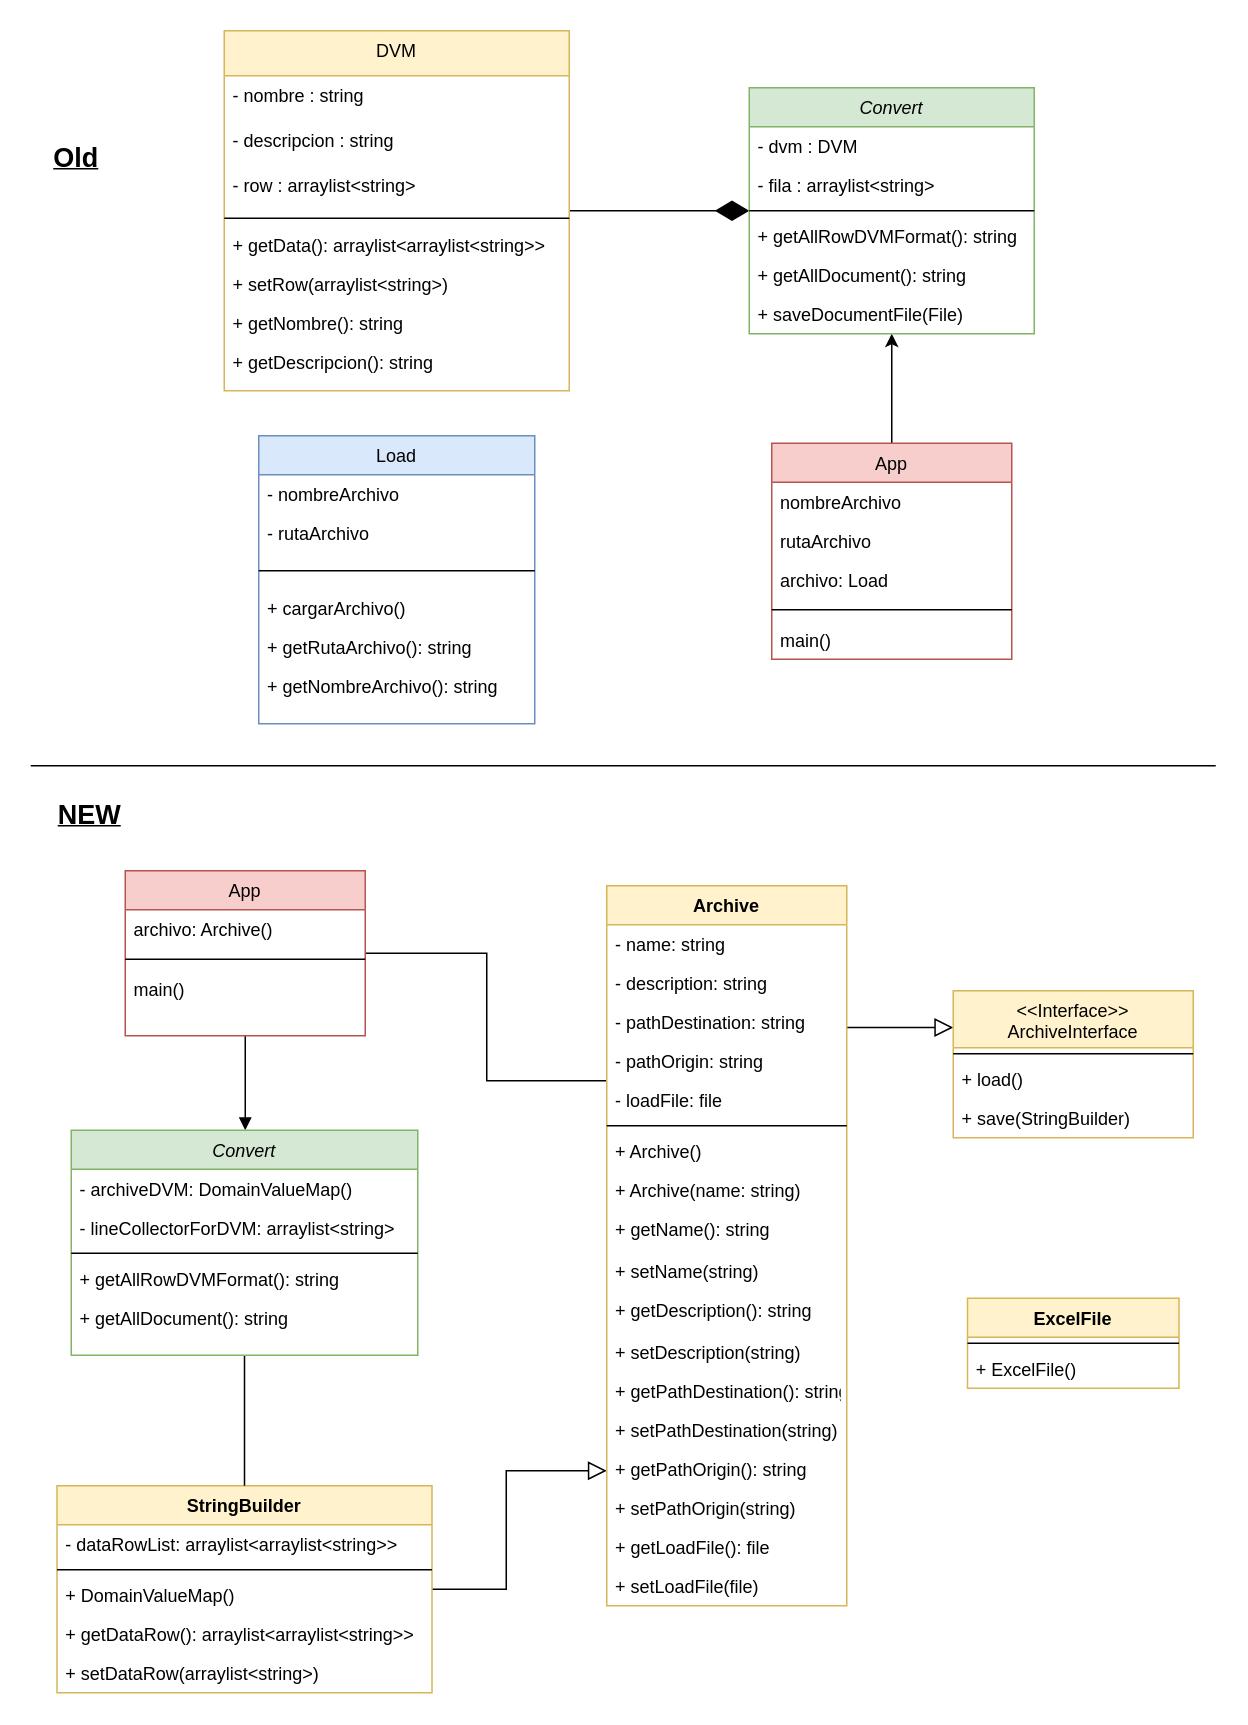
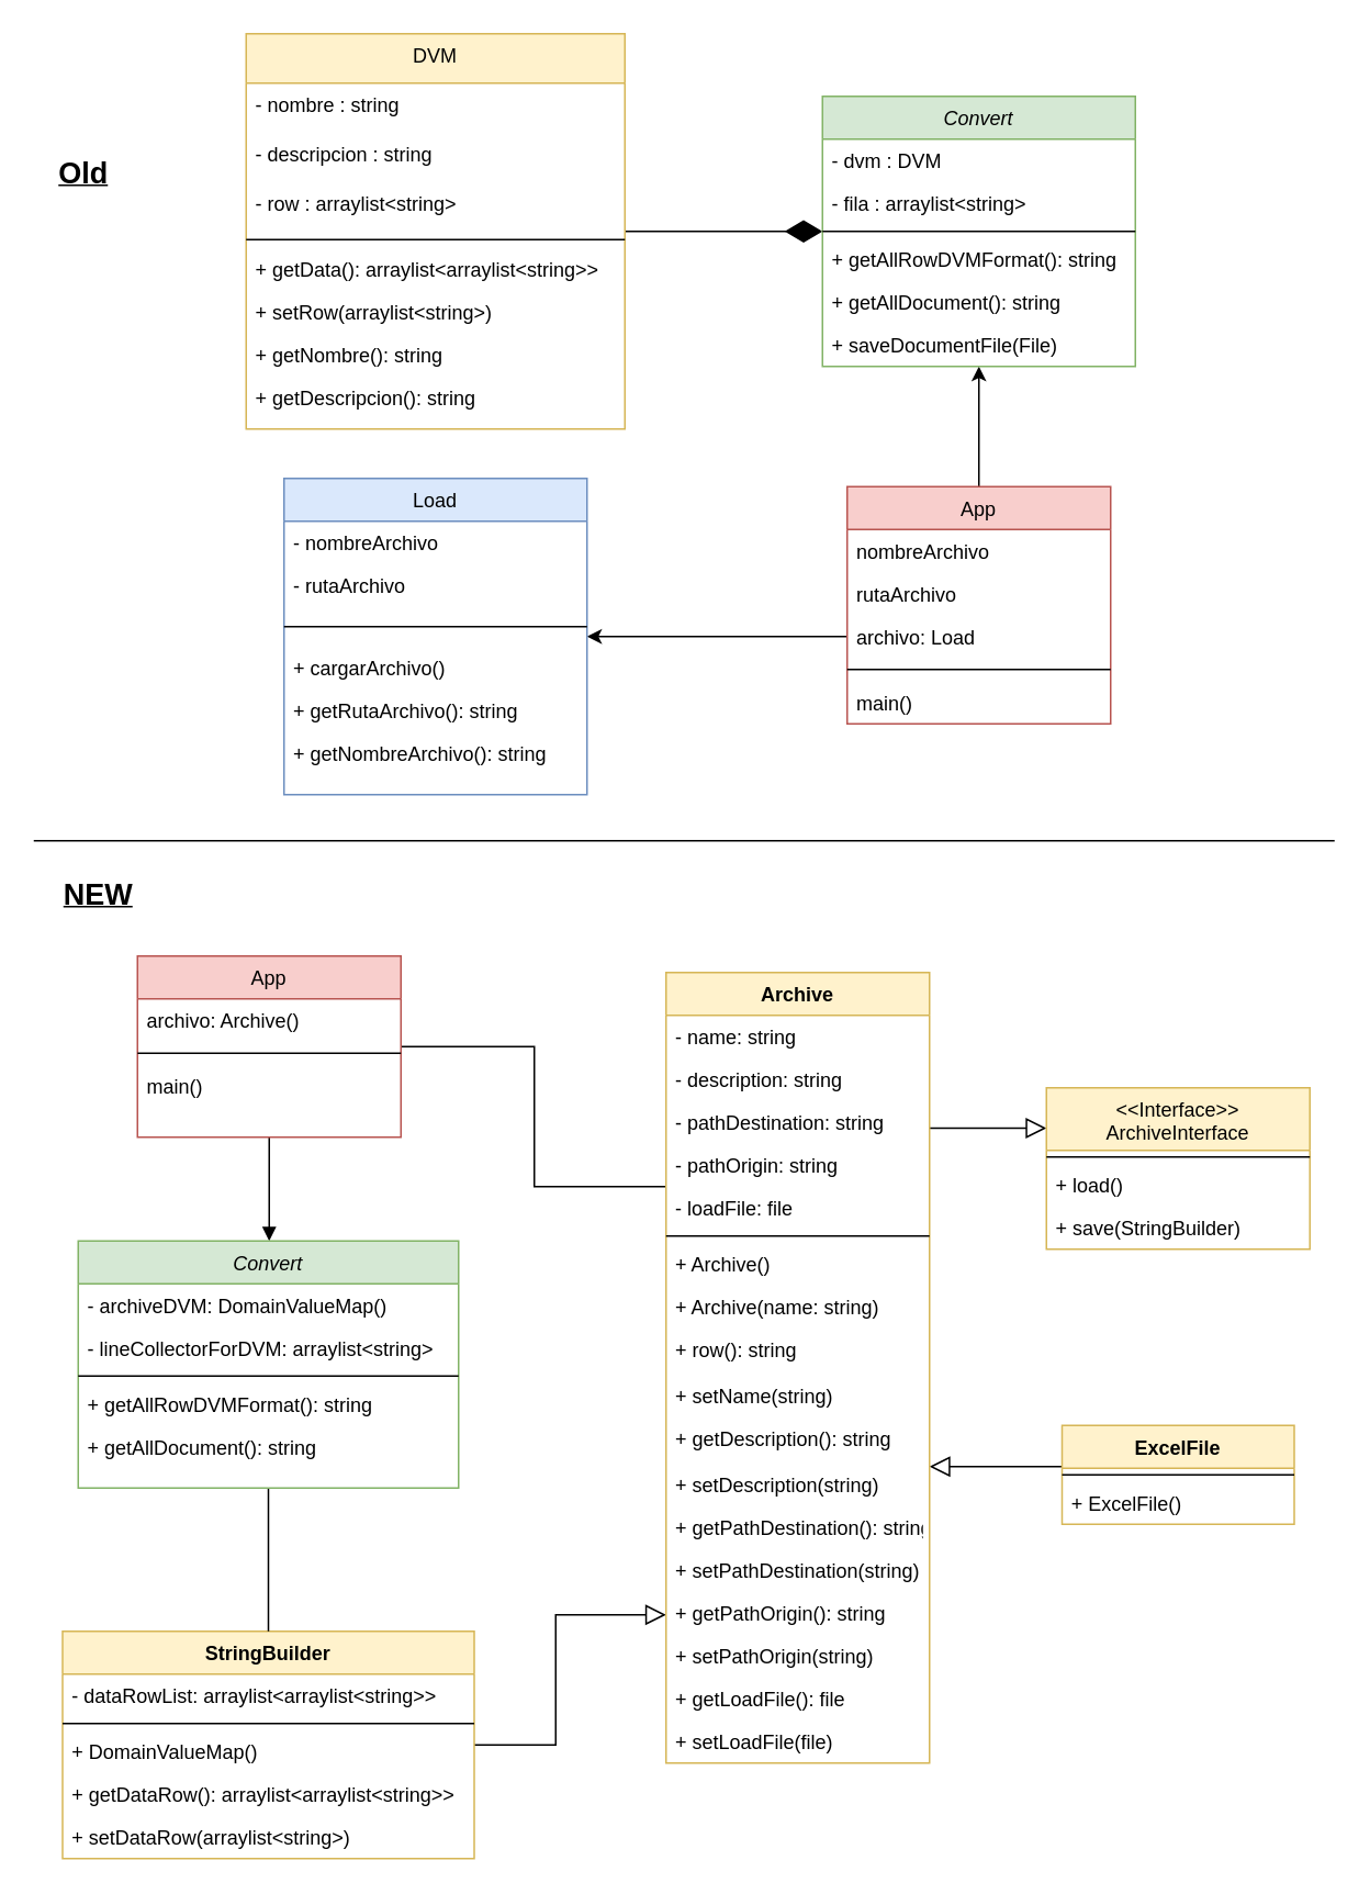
+ <mxCell id="4" style="edgeStyle=orthogonalEdgeStyle;rounded=0;orthogonalLoop=1;jettySize=auto;html=1;endArrow=classic;endFill=1;endSize=6;strokeWidth=1;exitX=0;exitY=0.5;exitDx=0;exitDy=0;" edge="1" parent="1" source="27" target="35"><mxGeometry relative="1" as="geometry" /></mxCell>
- <mxCell id="57" value="+ getName(): string" style="text;strokeColor=none;fillColor=none;align=left;verticalAlign=top;spacingLeft=4;spacingRight=4;overflow=hidden;rotatable=0;points=[[0,0.5],[1,0.5]];portConstraint=eastwest;" vertex="1" parent="48"><mxGeometry y="216" width="160" height="28" as="geometry" /></mxCell>
+ <mxCell id="57" value="+ row(): string" style="text;strokeColor=none;fillColor=none;align=left;verticalAlign=top;spacingLeft=4;spacingRight=4;overflow=hidden;rotatable=0;points=[[0,0.5],[1,0.5]];portConstraint=eastwest;" vertex="1" parent="48"><mxGeometry y="216" width="160" height="28" as="geometry" /></mxCell>
+ <mxCell id="32" style="edgeStyle=orthogonalEdgeStyle;rounded=0;orthogonalLoop=1;jettySize=auto;html=1;endArrow=block;endFill=0;endSize=10;strokeWidth=1;fontFamily=Helvetica;" edge="1" parent="1" source="82" target="48"><mxGeometry relative="1" as="geometry"><Array as="points"><mxPoint x="605" y="890" /><mxPoint x="605" y="890" /></Array></mxGeometry></mxCell>
